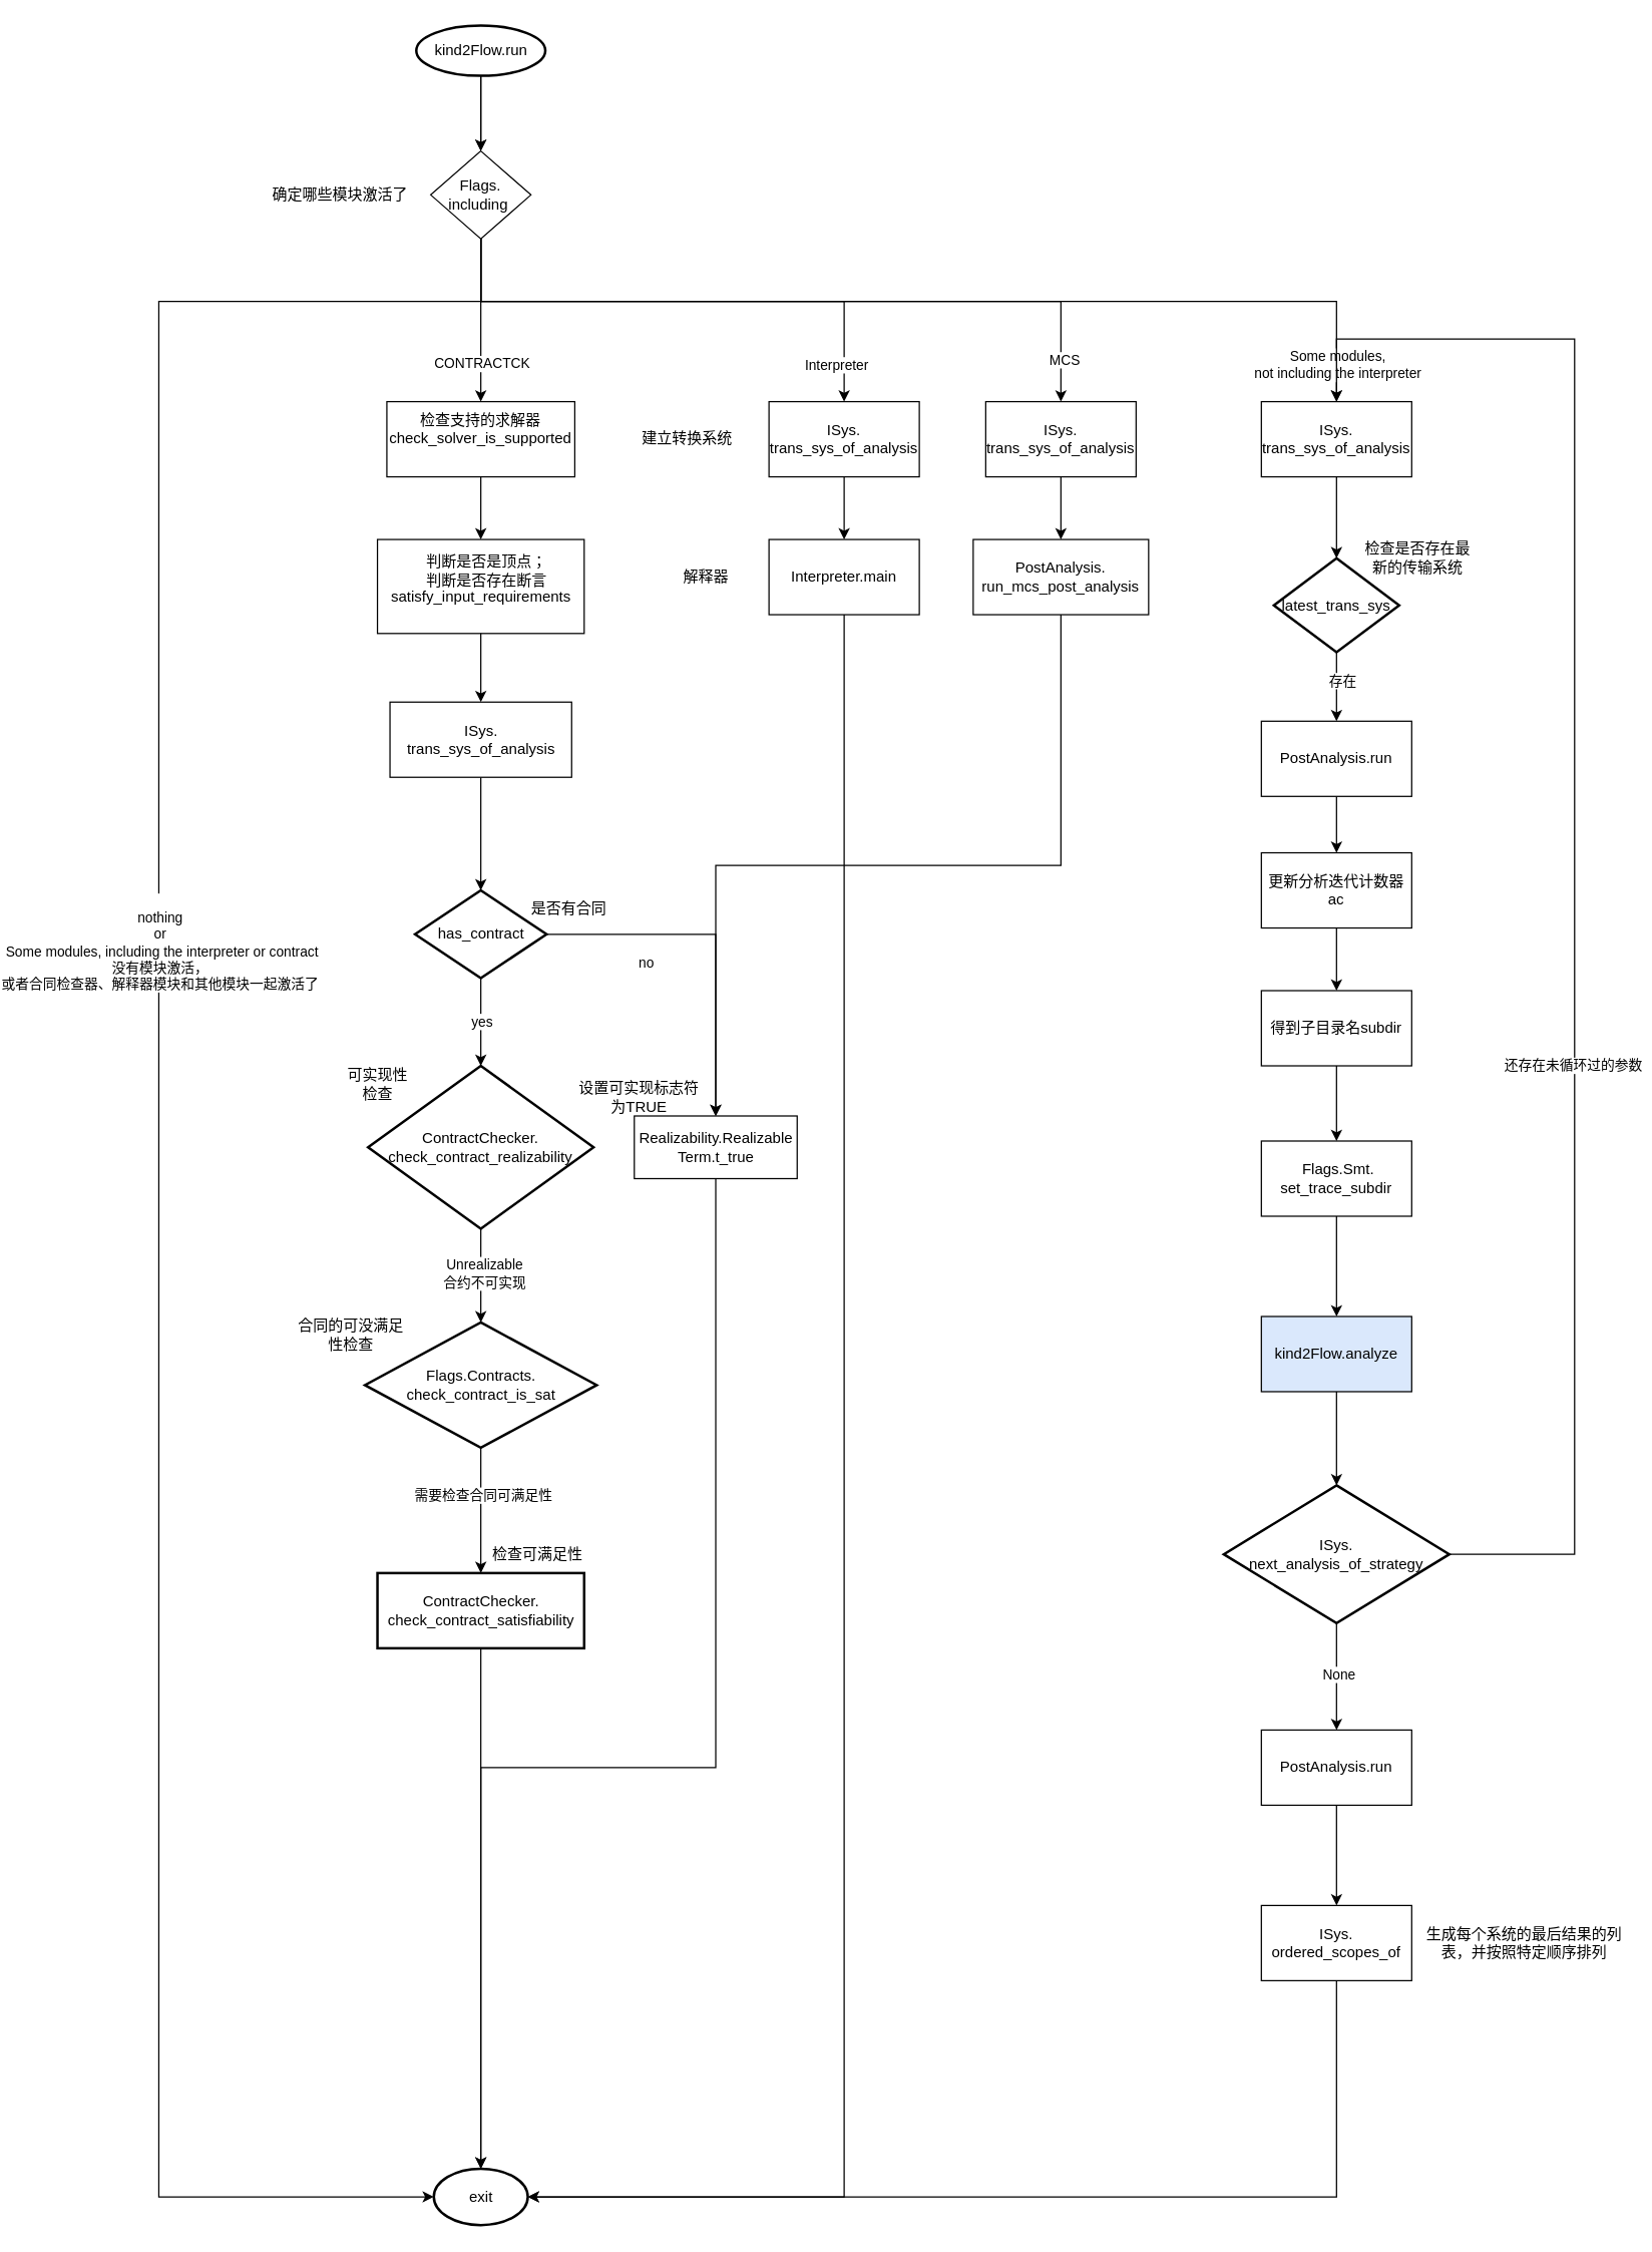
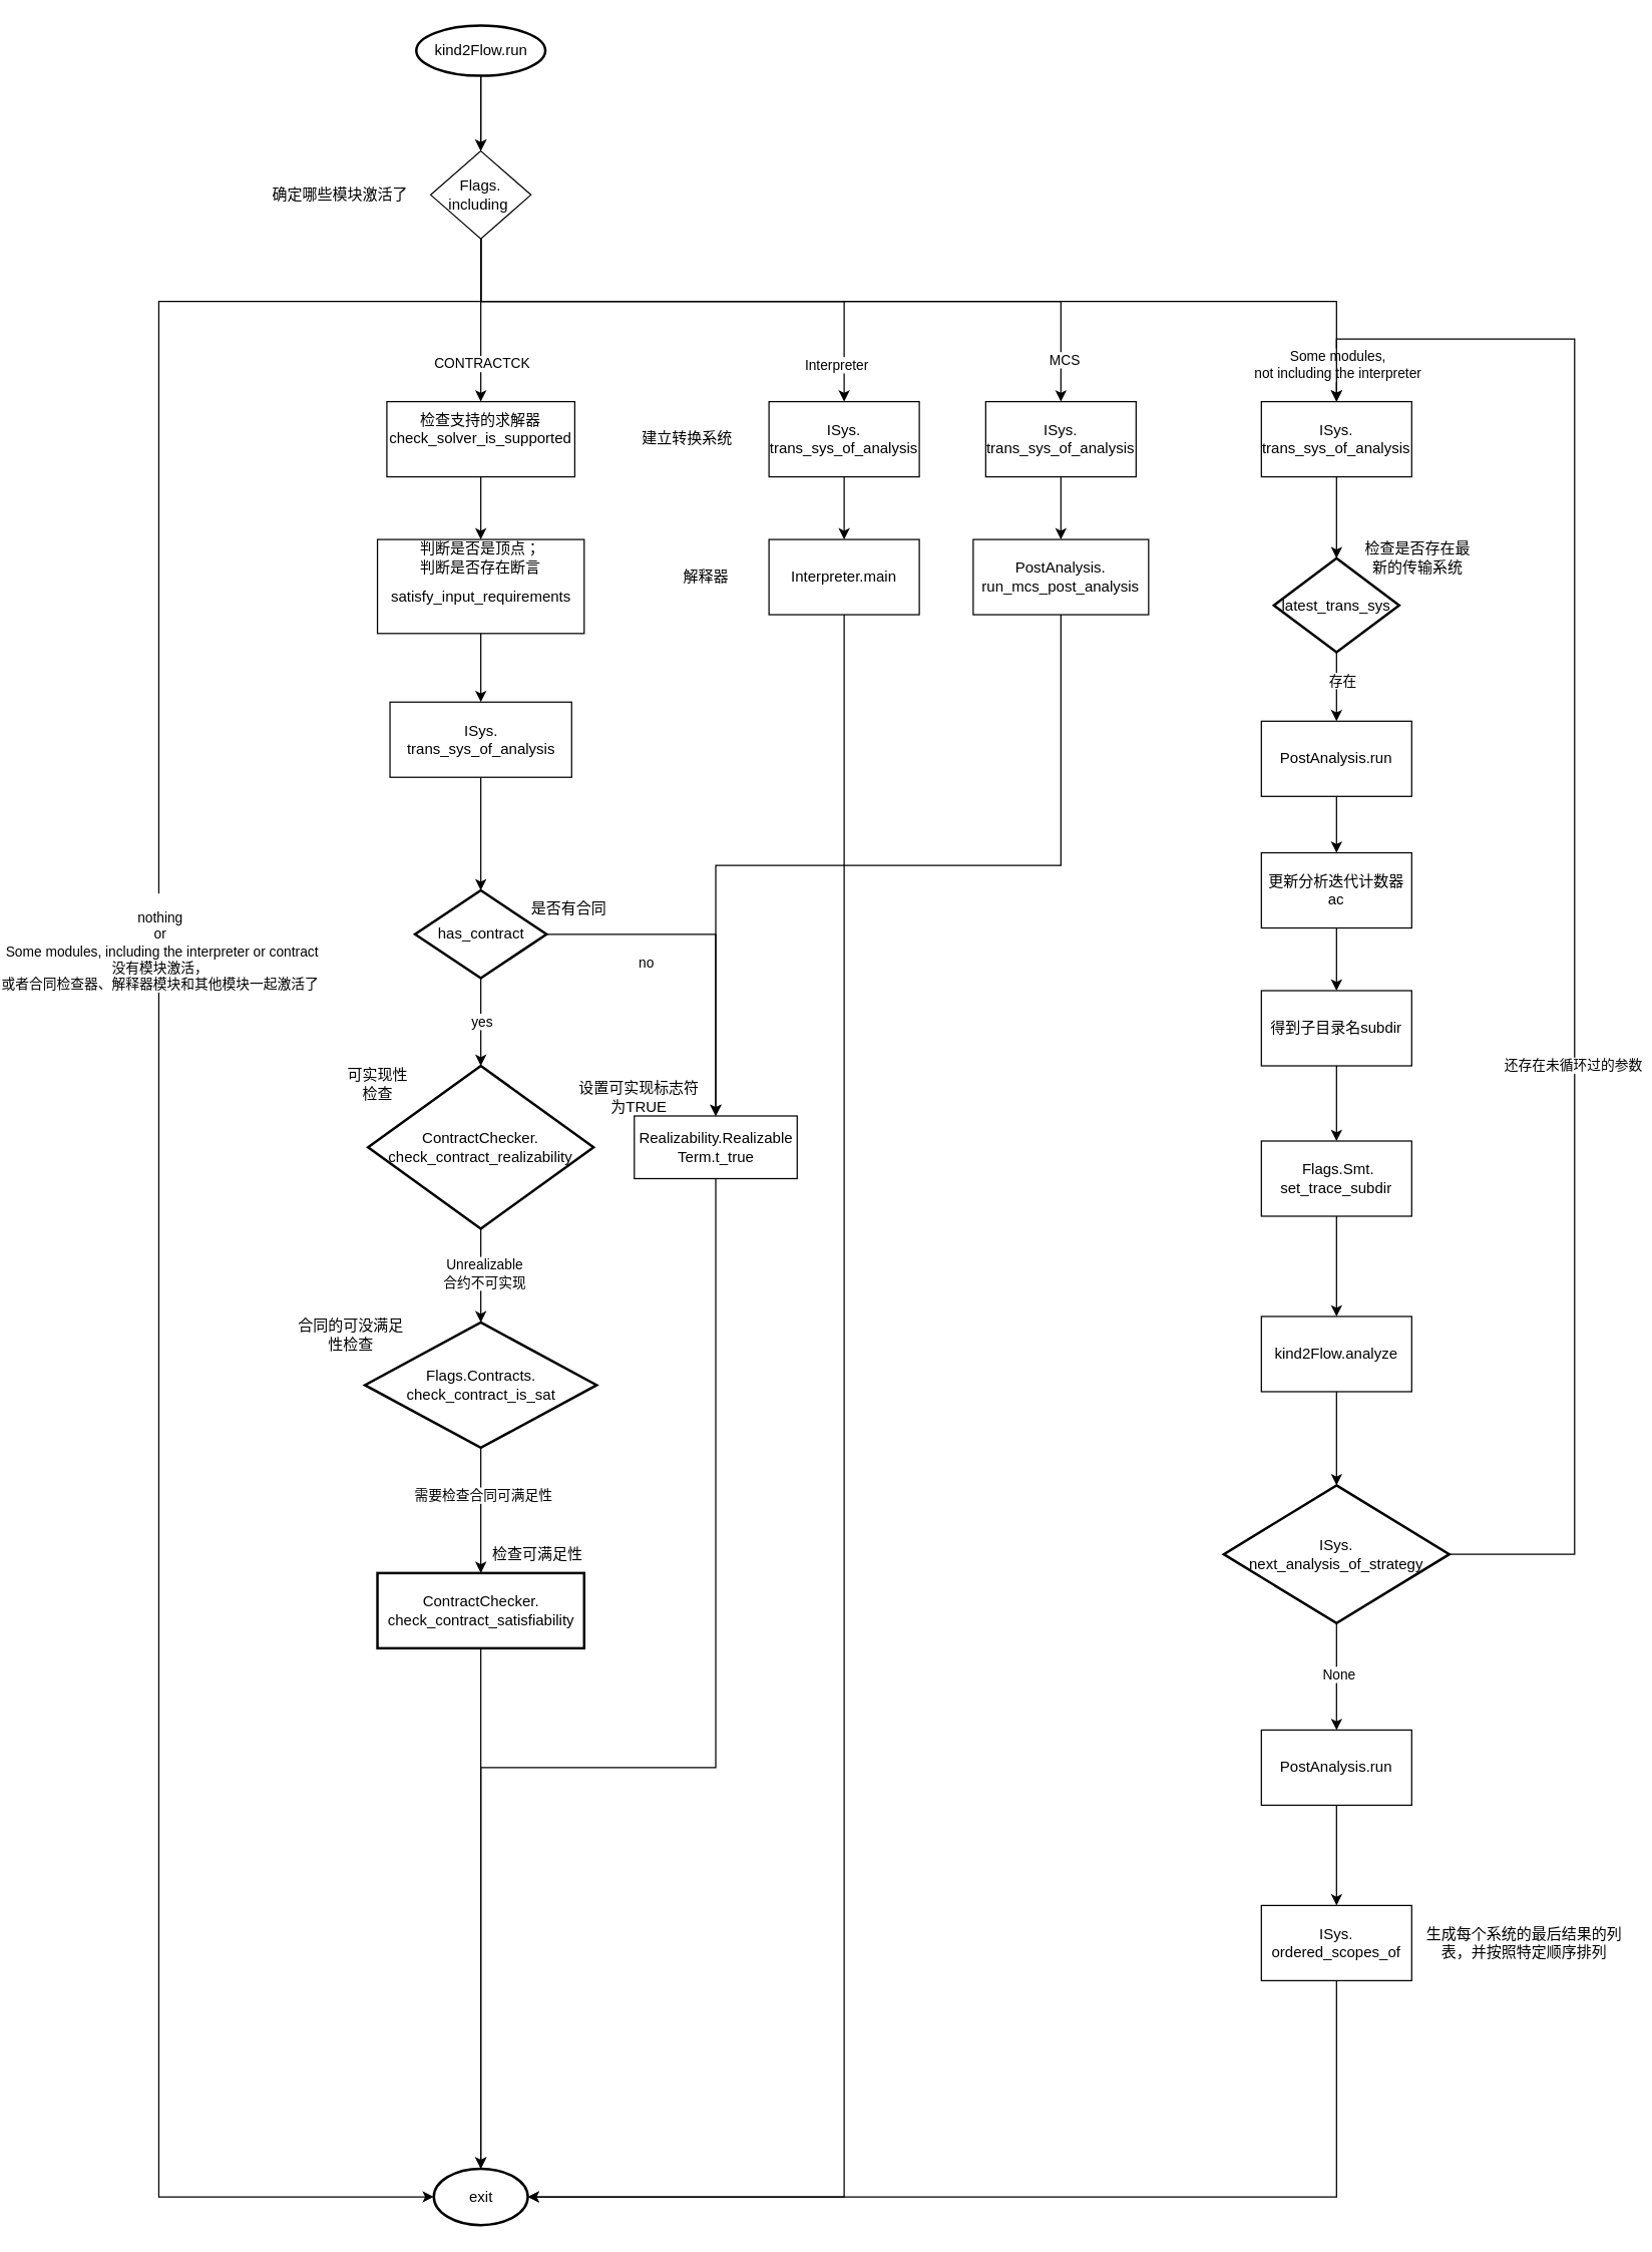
- <mxCell id="30" value="判断是否是顶点；&lt;br&gt;判断是否存在断言" style="text;html=1;strokeColor=none;fillColor=none;align=center;verticalAlign=middle;whiteSpace=wrap;rounded=0;" vertex="1" parent="28"><mxGeometry x="27.5" y="10" width="120" height="30" as="geometry" /></mxCell>
+ <mxCell id="30" value="判断是否是顶点；&lt;br&gt;判断是否存在断言" style="text;html=1;strokeColor=none;fillColor=none;align=center;verticalAlign=middle;whiteSpace=wrap;rounded=0;" vertex="1" parent="28"><mxGeometry x="22.5" width="120" height="30" as="geometry" /></mxCell>
- <mxCell id="79" value="kind2Flow.analyze" style="whiteSpace=wrap;html=1;rounded=0;fillColor=#dae8fc;" vertex="1" parent="1"><mxGeometry x="900" y="1050" width="120" height="60" as="geometry" /></mxCell>
+ <mxCell id="79" value="kind2Flow.analyze" style="whiteSpace=wrap;html=1;rounded=0;" vertex="1" parent="1"><mxGeometry x="900" y="1050" width="120" height="60" as="geometry" /></mxCell>
